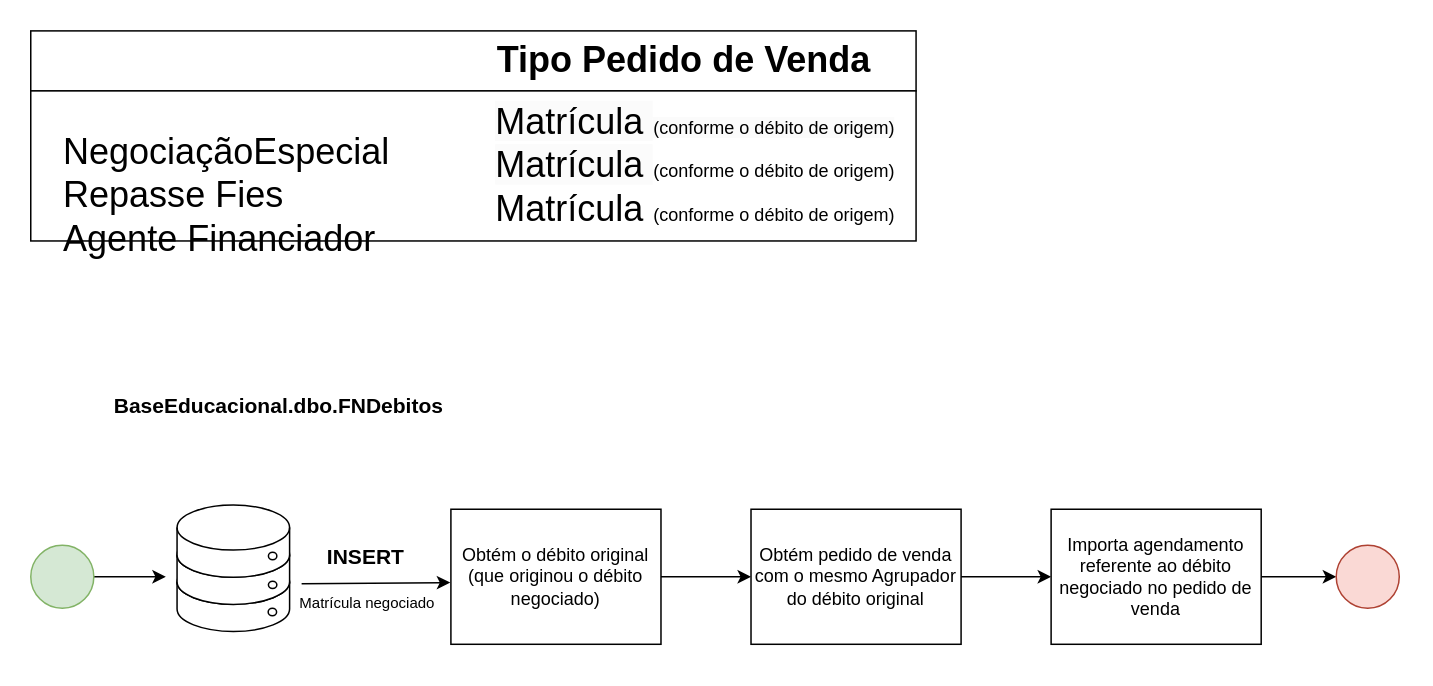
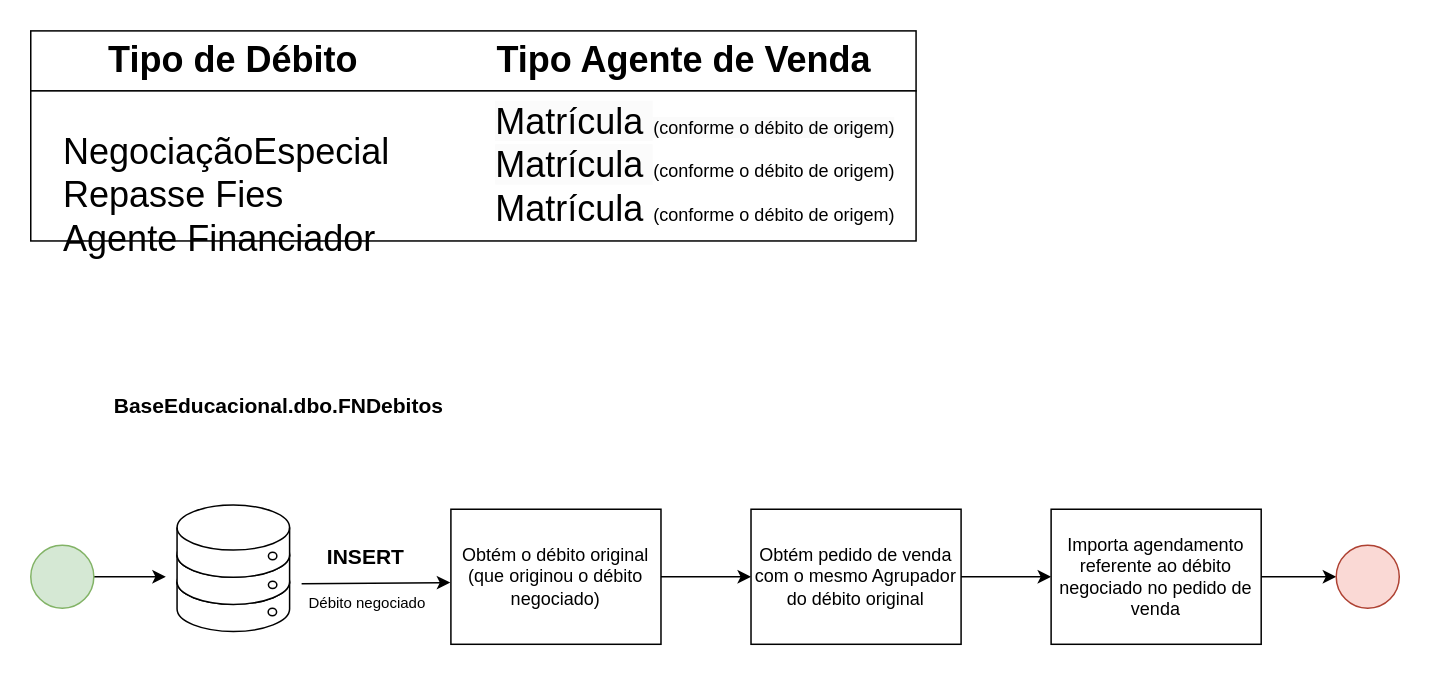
+ <mxCell id="7" value="&lt;font style=&quot;font-size: 24px;&quot;&gt;&lt;b&gt;Tipo de Débito&lt;/b&gt;&lt;/font&gt;" style="text;html=1;align=left;verticalAlign=middle;resizable=0;points=[];autosize=1;strokeColor=none;fillColor=none;" vertex="1" parent="1"><mxGeometry x="70" y="20" width="190" height="40" as="geometry" /></mxCell>
- <mxCell id="6" value="&lt;font style=&quot;font-size: 24px;&quot;&gt;&lt;b&gt;Tipo Pedido de Venda&lt;/b&gt;&lt;/font&gt;" style="text;html=1;align=center;verticalAlign=middle;resizable=0;points=[];autosize=1;strokeColor=none;fillColor=none;" vertex="1" parent="1"><mxGeometry x="320" y="20" width="270" height="40" as="geometry" /></mxCell>
+ <mxCell id="6" value="&lt;font style=&quot;font-size: 24px;&quot;&gt;&lt;b&gt;Tipo Agente de Venda&lt;/b&gt;&lt;/font&gt;" style="text;html=1;align=center;verticalAlign=middle;resizable=0;points=[];autosize=1;strokeColor=none;fillColor=none;" vertex="1" parent="1"><mxGeometry x="320" y="20" width="270" height="40" as="geometry" /></mxCell>
- <mxCell id="27" value="&lt;font style=&quot;font-size: 10px;&quot;&gt;Matrícula negociado&lt;/font&gt;" style="text;html=1;align=center;verticalAlign=middle;resizable=0;points=[];autosize=1;strokeColor=none;fillColor=none;" vertex="1" parent="1"><mxGeometry x="193.83" y="386.38" width="100" height="30" as="geometry" /></mxCell>
+ <mxCell id="27" value="&lt;font style=&quot;font-size: 10px;&quot;&gt;Débito negociado&lt;/font&gt;" style="text;html=1;align=center;verticalAlign=middle;resizable=0;points=[];autosize=1;strokeColor=none;fillColor=none;" vertex="1" parent="1"><mxGeometry x="193.83" y="386.38" width="100" height="30" as="geometry" /></mxCell>
